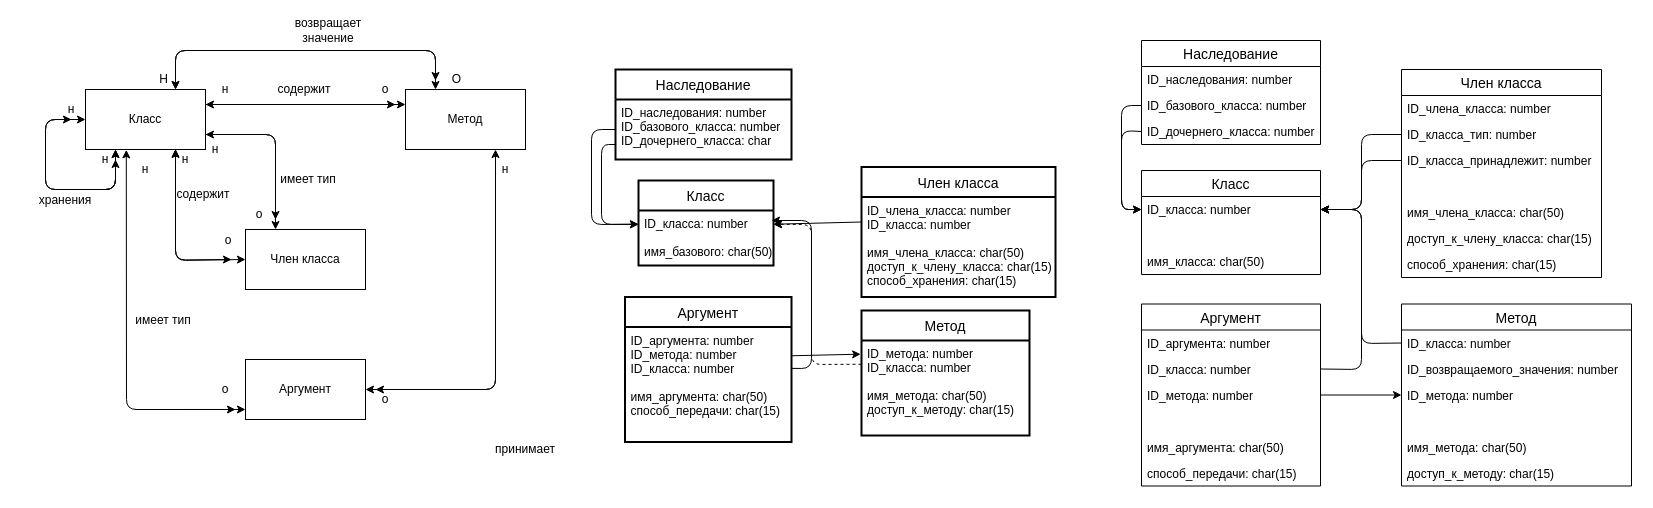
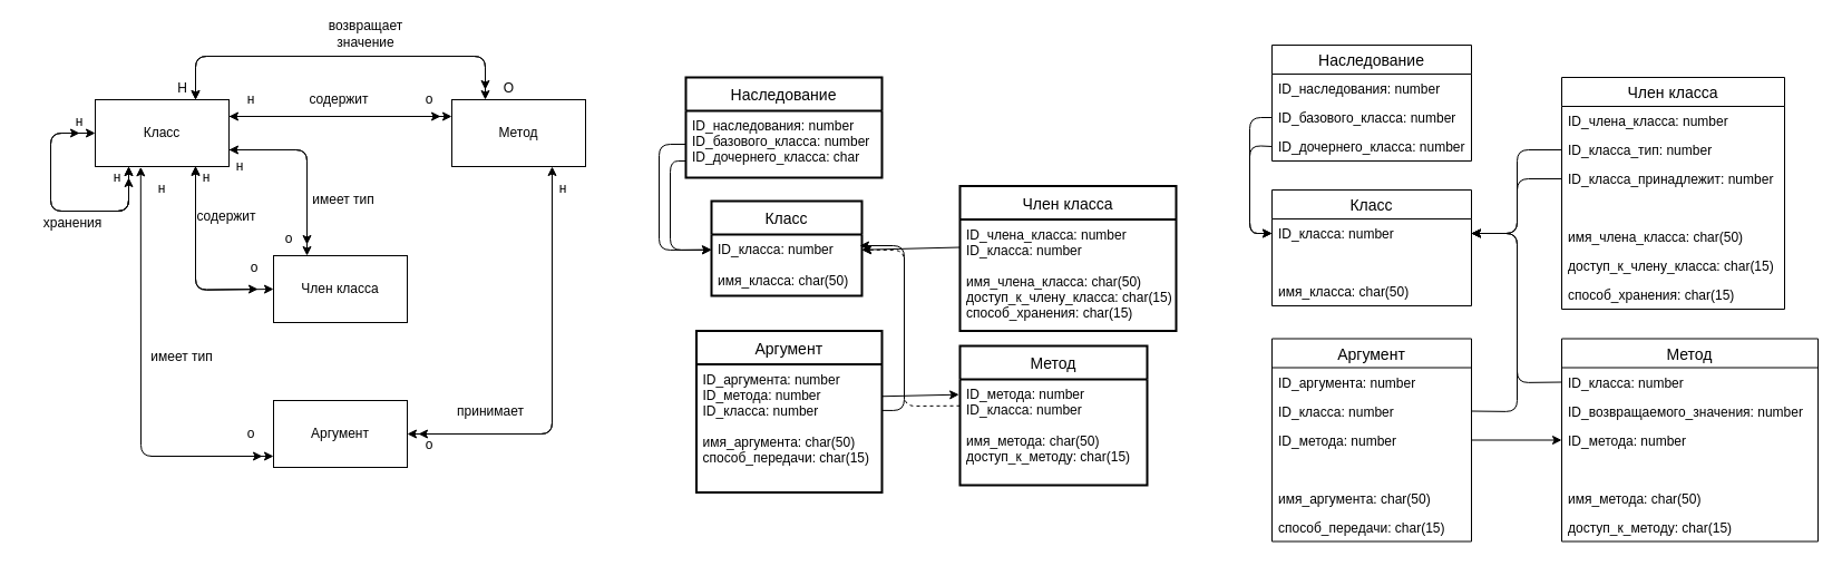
- <mxCell id="32" value="ID_класса: number&#10;&#10;имя_базового: char(50)" style="align=left;strokeColor=none;fillColor=none;spacingLeft=4;fontSize=12;verticalAlign=top;resizable=0;rotatable=0;part=1;" parent="31" vertex="1"><mxGeometry y="30" width="135" height="55" as="geometry" /></mxCell>
+ <mxCell id="32" value="ID_класса: number&#10;&#10;имя_класса: char(50)" style="align=left;strokeColor=none;fillColor=none;spacingLeft=4;fontSize=12;verticalAlign=top;resizable=0;rotatable=0;part=1;" parent="31" vertex="1"><mxGeometry y="30" width="135" height="55" as="geometry" /></mxCell>
- <mxCell id="29" value="принимает" style="text;html=1;strokeColor=none;fillColor=none;align=center;verticalAlign=middle;whiteSpace=wrap;rounded=0;" parent="1" vertex="1"><mxGeometry x="480" y="439" width="90" height="20" as="geometry" /></mxCell>
+ <mxCell id="29" value="принимает" style="text;html=1;strokeColor=none;fillColor=none;align=center;verticalAlign=middle;whiteSpace=wrap;rounded=0;" parent="1" vertex="1"><mxGeometry x="395" y="359" width="90" height="20" as="geometry" /></mxCell>
